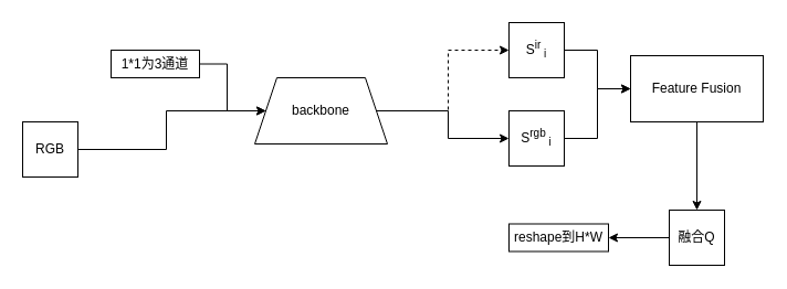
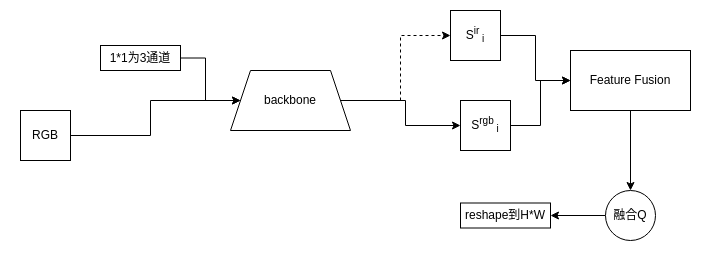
- <mxCell id="10" value="S&lt;sup&gt;ir&amp;nbsp;&lt;/sup&gt;&lt;sub&gt;i&lt;/sub&gt;" style="rounded=0;whiteSpace=wrap;html=1;" vertex="1" parent="1"><mxGeometry x="460" y="20" width="50" height="50" as="geometry" /></mxCell>
+ <mxCell id="10" value="S&lt;sup&gt;ir&amp;nbsp;&lt;/sup&gt;&lt;sub&gt;i&lt;/sub&gt;" style="rounded=0;whiteSpace=wrap;html=1;" vertex="1" parent="1"><mxGeometry x="450" y="10" width="50" height="50" as="geometry" /></mxCell>
- <mxCell id="16" value="融合Q" style="rounded=0;whiteSpace=wrap;html=1;" vertex="1" parent="1"><mxGeometry x="605" y="190" width="50" height="50" as="geometry" /></mxCell>
+ <mxCell id="16" value="融合Q" style="ellipse;whiteSpace=wrap;html=1;" vertex="1" parent="1"><mxGeometry x="605" y="190" width="50" height="50" as="geometry" /></mxCell>
